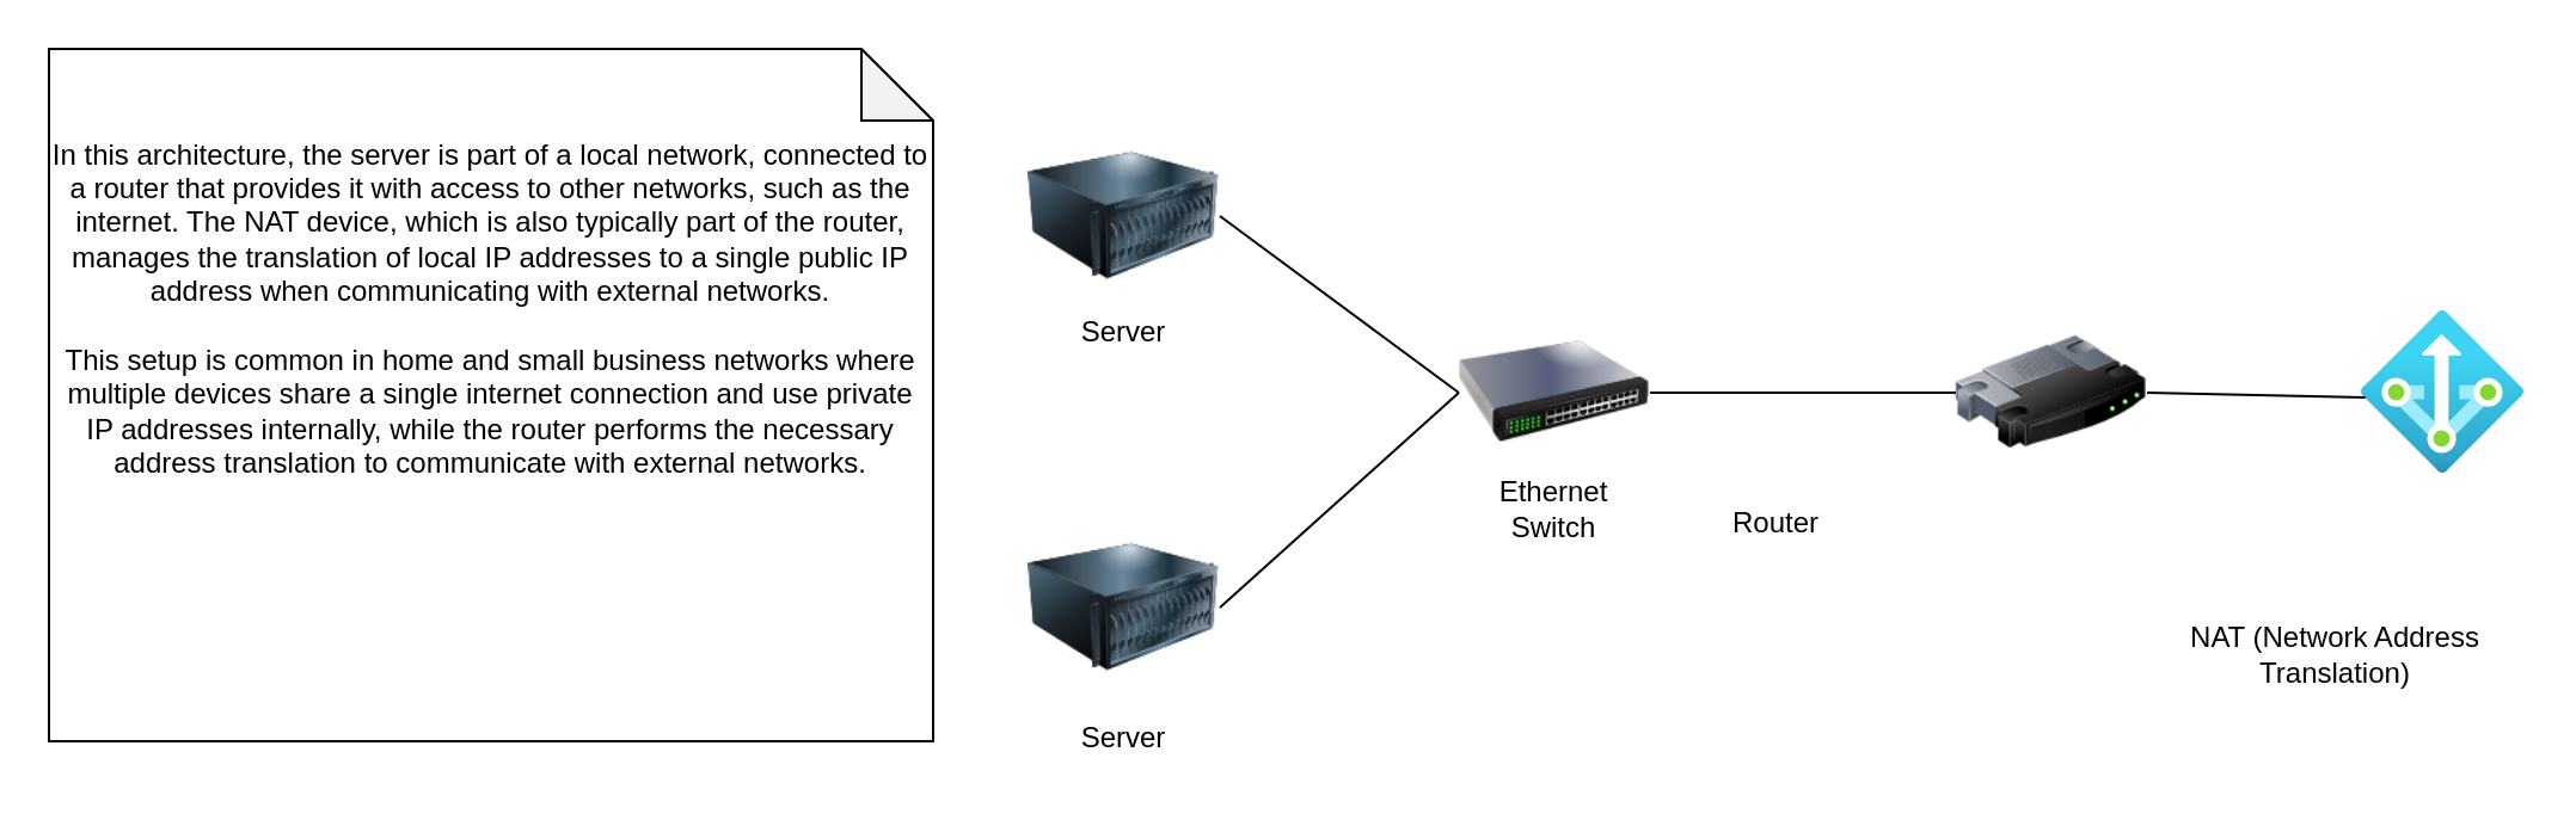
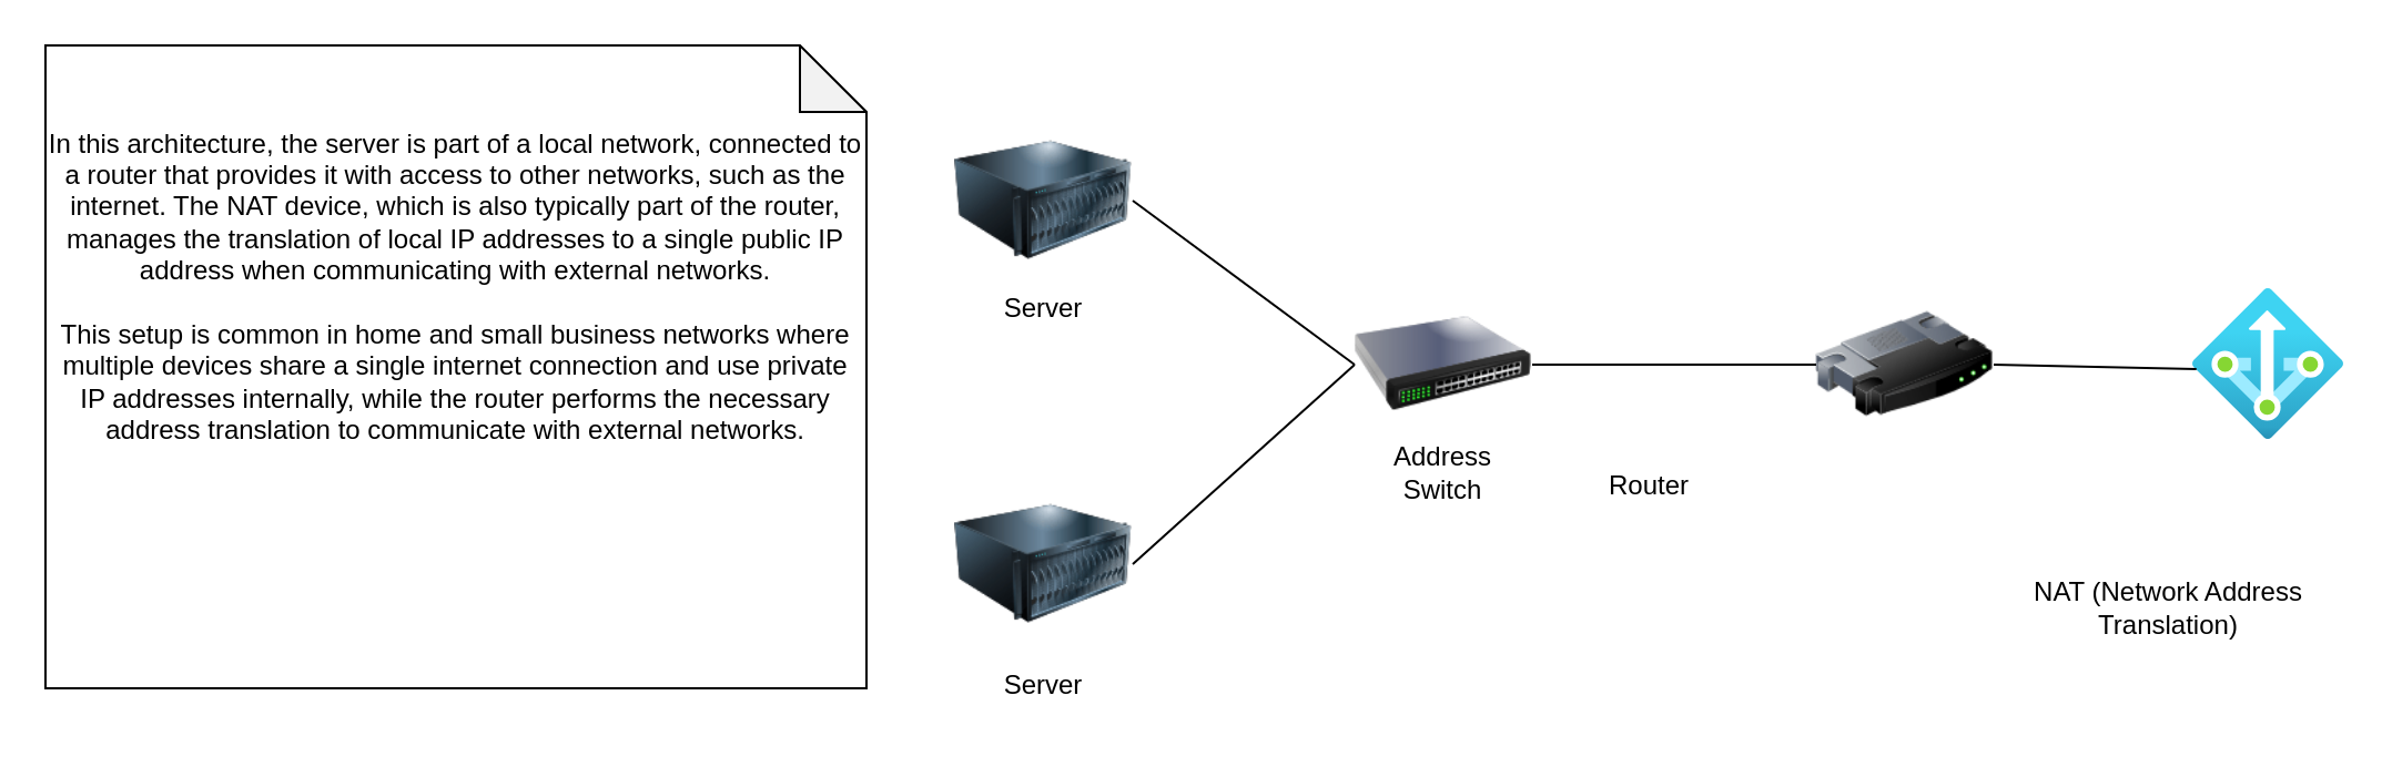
- <mxCell id="16" value="Ethernet Switch" style="text;html=1;strokeColor=none;fillColor=none;align=center;verticalAlign=middle;whiteSpace=wrap;rounded=0;" vertex="1" parent="1"><mxGeometry x="620" y="198" width="60" height="30" as="geometry" /></mxCell>
+ <mxCell id="16" value="Address Switch" style="text;html=1;strokeColor=none;fillColor=none;align=center;verticalAlign=middle;whiteSpace=wrap;rounded=0;" vertex="1" parent="1"><mxGeometry x="620" y="198" width="60" height="30" as="geometry" /></mxCell>
